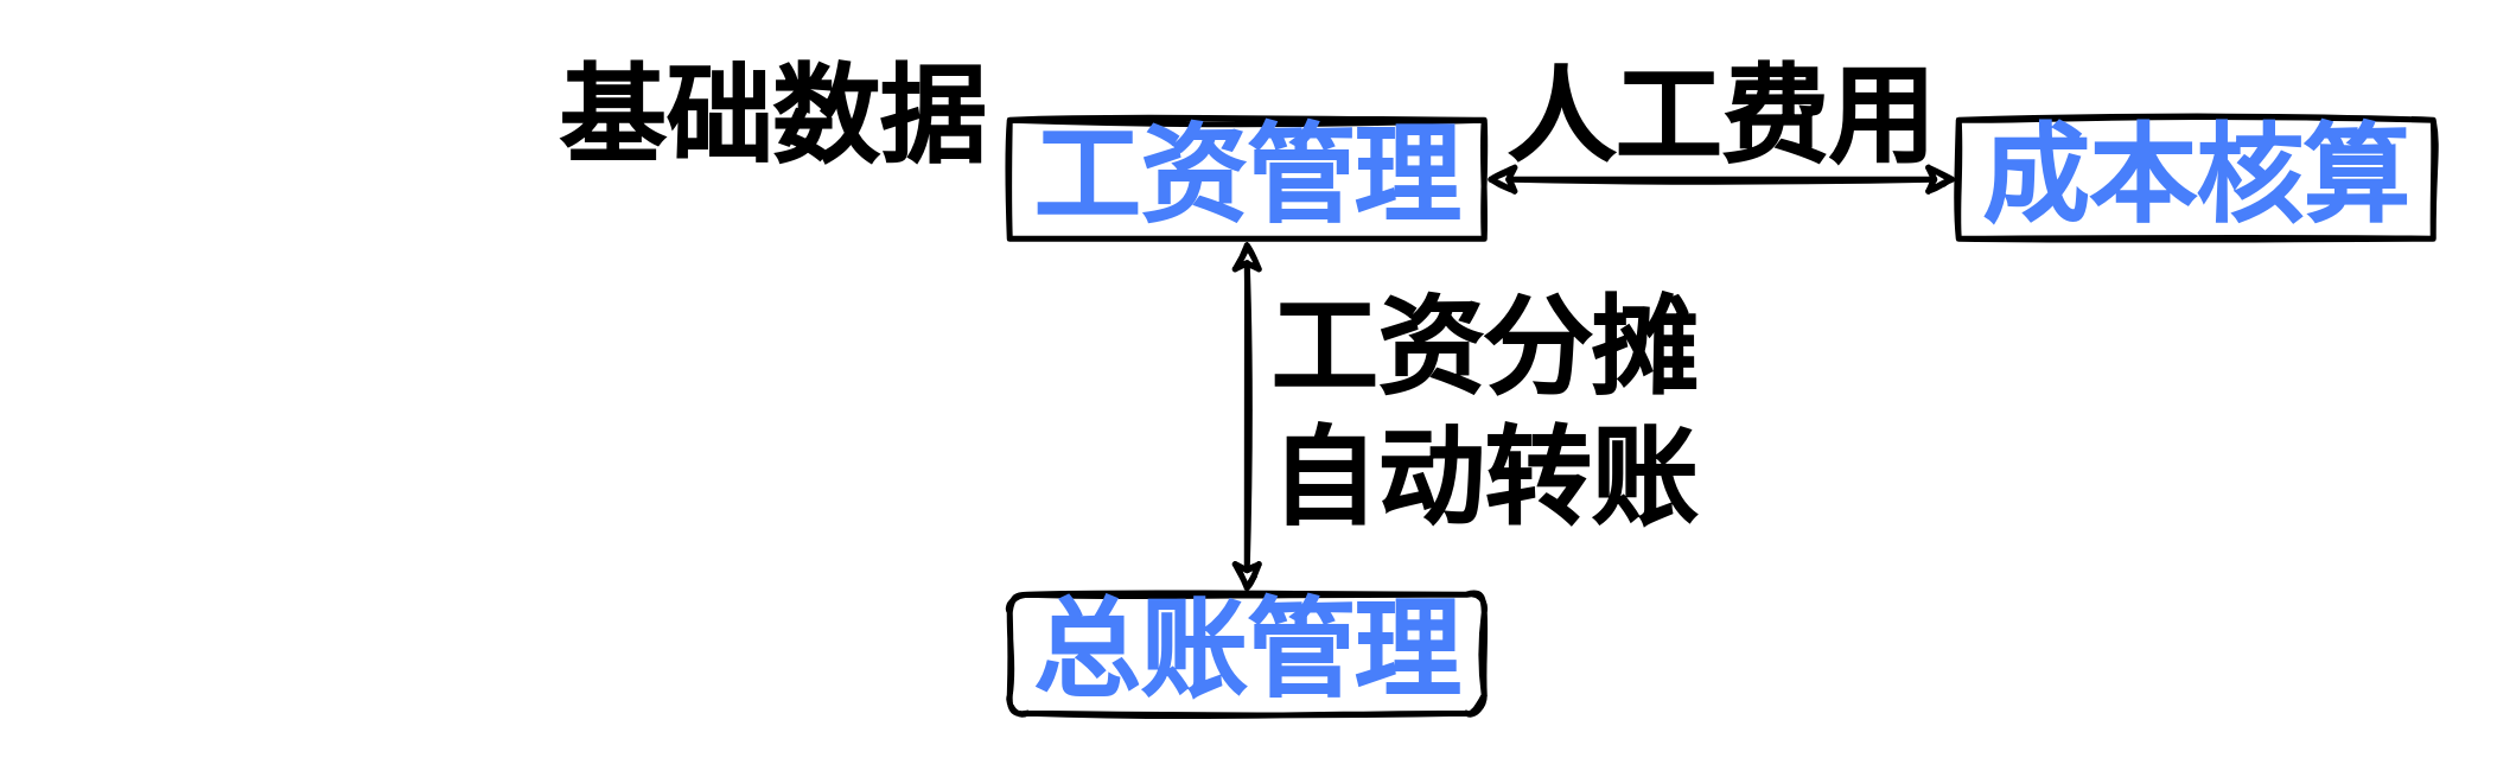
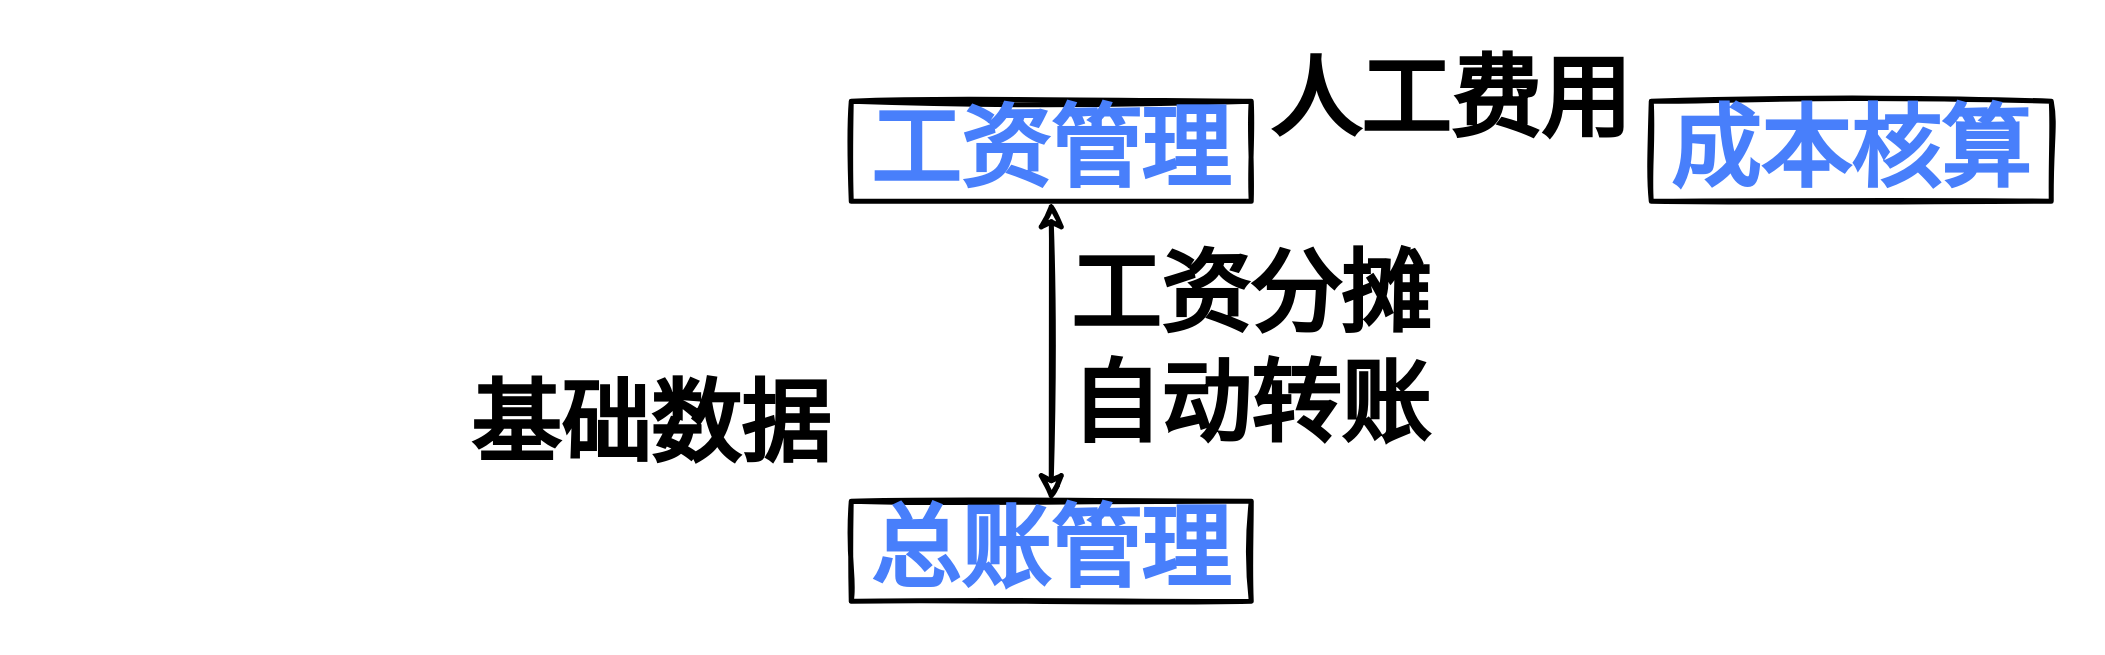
- <mxCell id="9" value="&lt;b&gt;&lt;font style=&quot;font-size: 36px&quot; face=&quot;FZJingLeiS-R-GB&quot;&gt;基础数据&lt;br&gt;&lt;/font&gt;&lt;/b&gt;" style="text;html=1;strokeColor=none;fillColor=none;align=center;verticalAlign=middle;whiteSpace=wrap;rounded=0;" vertex="1" parent="2"><mxGeometry x="160" width="160" height="40" as="geometry" /></mxCell>
+ <mxCell id="9" value="&lt;b&gt;&lt;font style=&quot;font-size: 36px&quot; face=&quot;FZJingLeiS-R-GB&quot;&gt;基础数据&lt;br&gt;&lt;/font&gt;&lt;/b&gt;" style="text;html=1;strokeColor=none;fillColor=none;align=center;verticalAlign=middle;whiteSpace=wrap;rounded=0;" vertex="1" parent="2"><mxGeometry x="160" y="130" width="160" height="40" as="geometry" /></mxCell>
- <mxCell id="8" style="edgeStyle=orthogonalEdgeStyle;rounded=0;sketch=1;orthogonalLoop=1;jettySize=auto;html=1;exitX=1;exitY=0.5;exitDx=0;exitDy=0;fontFamily=FZJingLeiS-R-GB;fontSize=36;startArrow=classic;startFill=1;strokeWidth=2;" edge="1" parent="2" source="4" target="7"><mxGeometry relative="1" as="geometry" /></mxCell>
- <mxCell id="5" value="总账管理" style="whiteSpace=wrap;html=1;sketch=1;fontFamily=FZJingLeiS-R-GB;fontSize=36;fontColor=#487FFB;strokeWidth=2;fillColor=none;fontStyle=1;rounded=1;" vertex="1" parent="2"><mxGeometry x="320" y="180" width="160" height="40" as="geometry" /></mxCell>
+ <mxCell id="5" value="总账管理" style="rounded=0;whiteSpace=wrap;html=1;sketch=1;fontFamily=FZJingLeiS-R-GB;fontSize=36;fontColor=#487FFB;strokeWidth=2;fillColor=none;fontStyle=1" vertex="1" parent="2"><mxGeometry x="320" y="180" width="160" height="40" as="geometry" /></mxCell>
